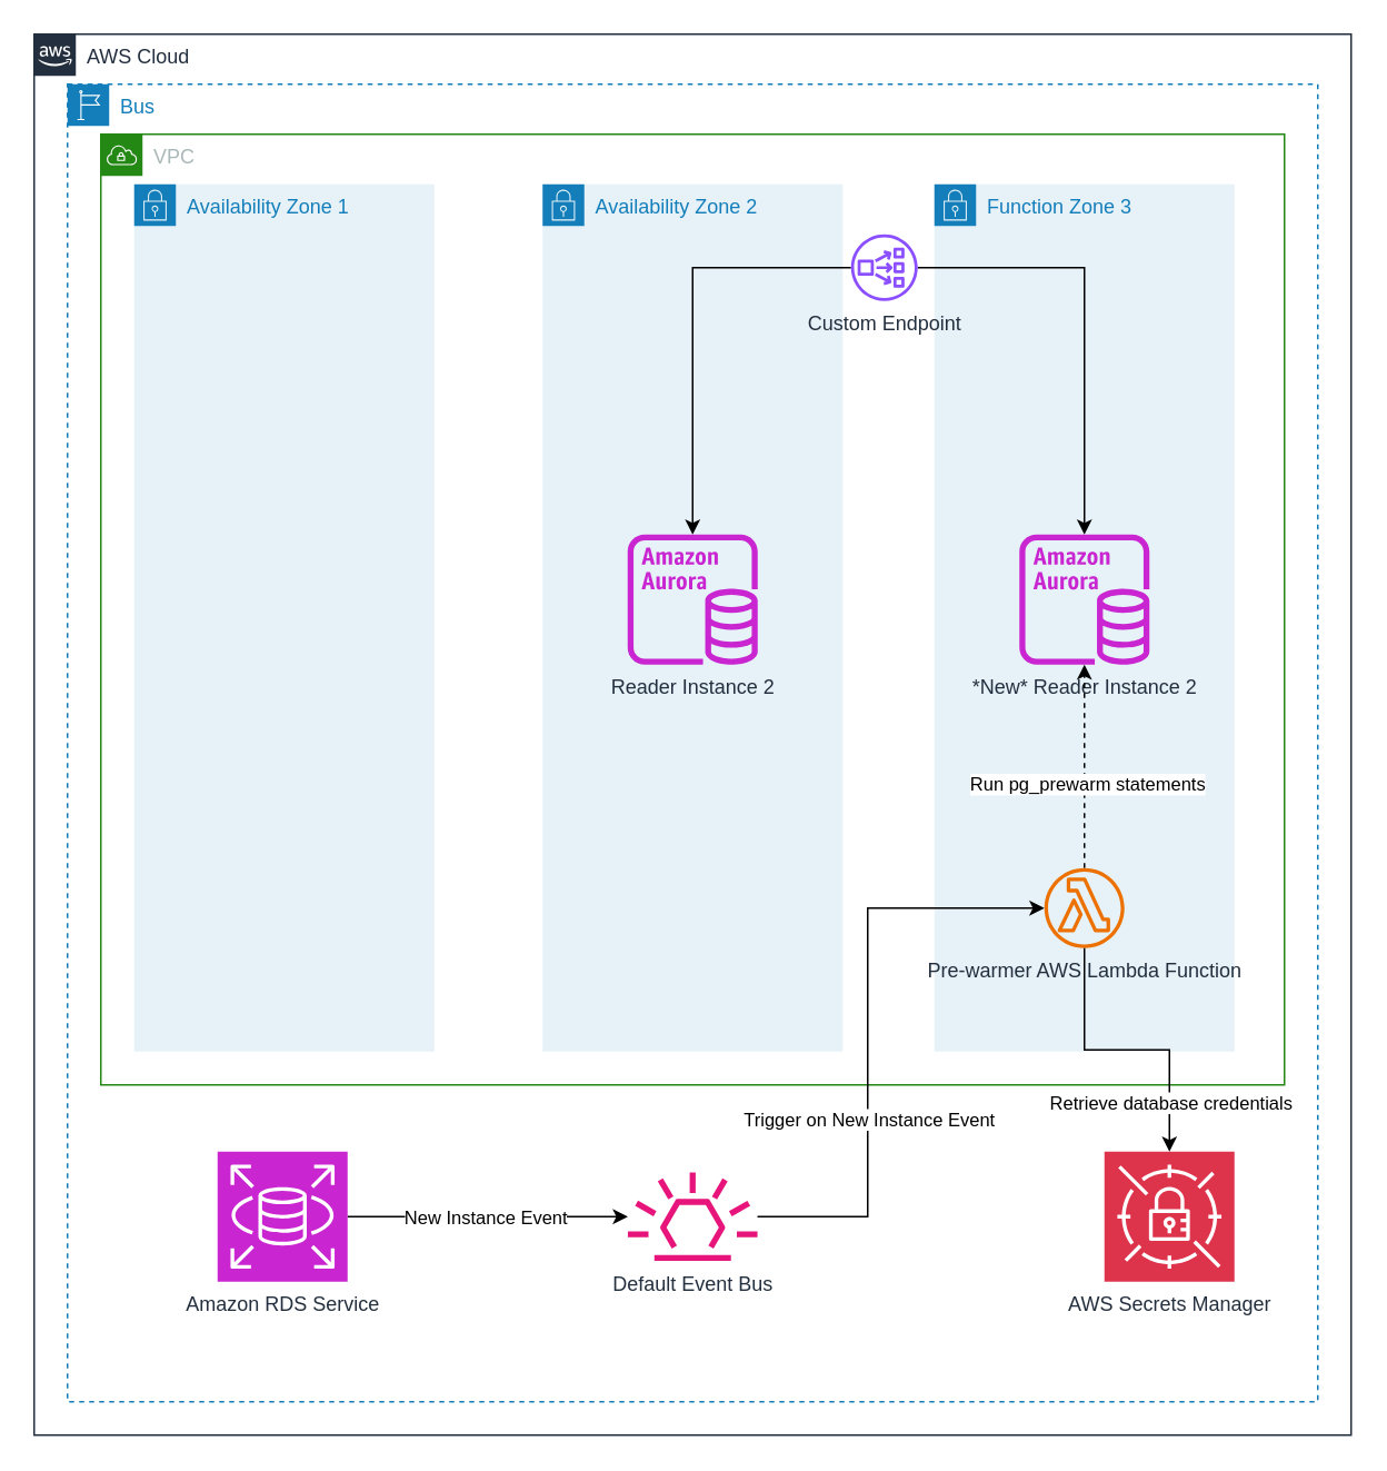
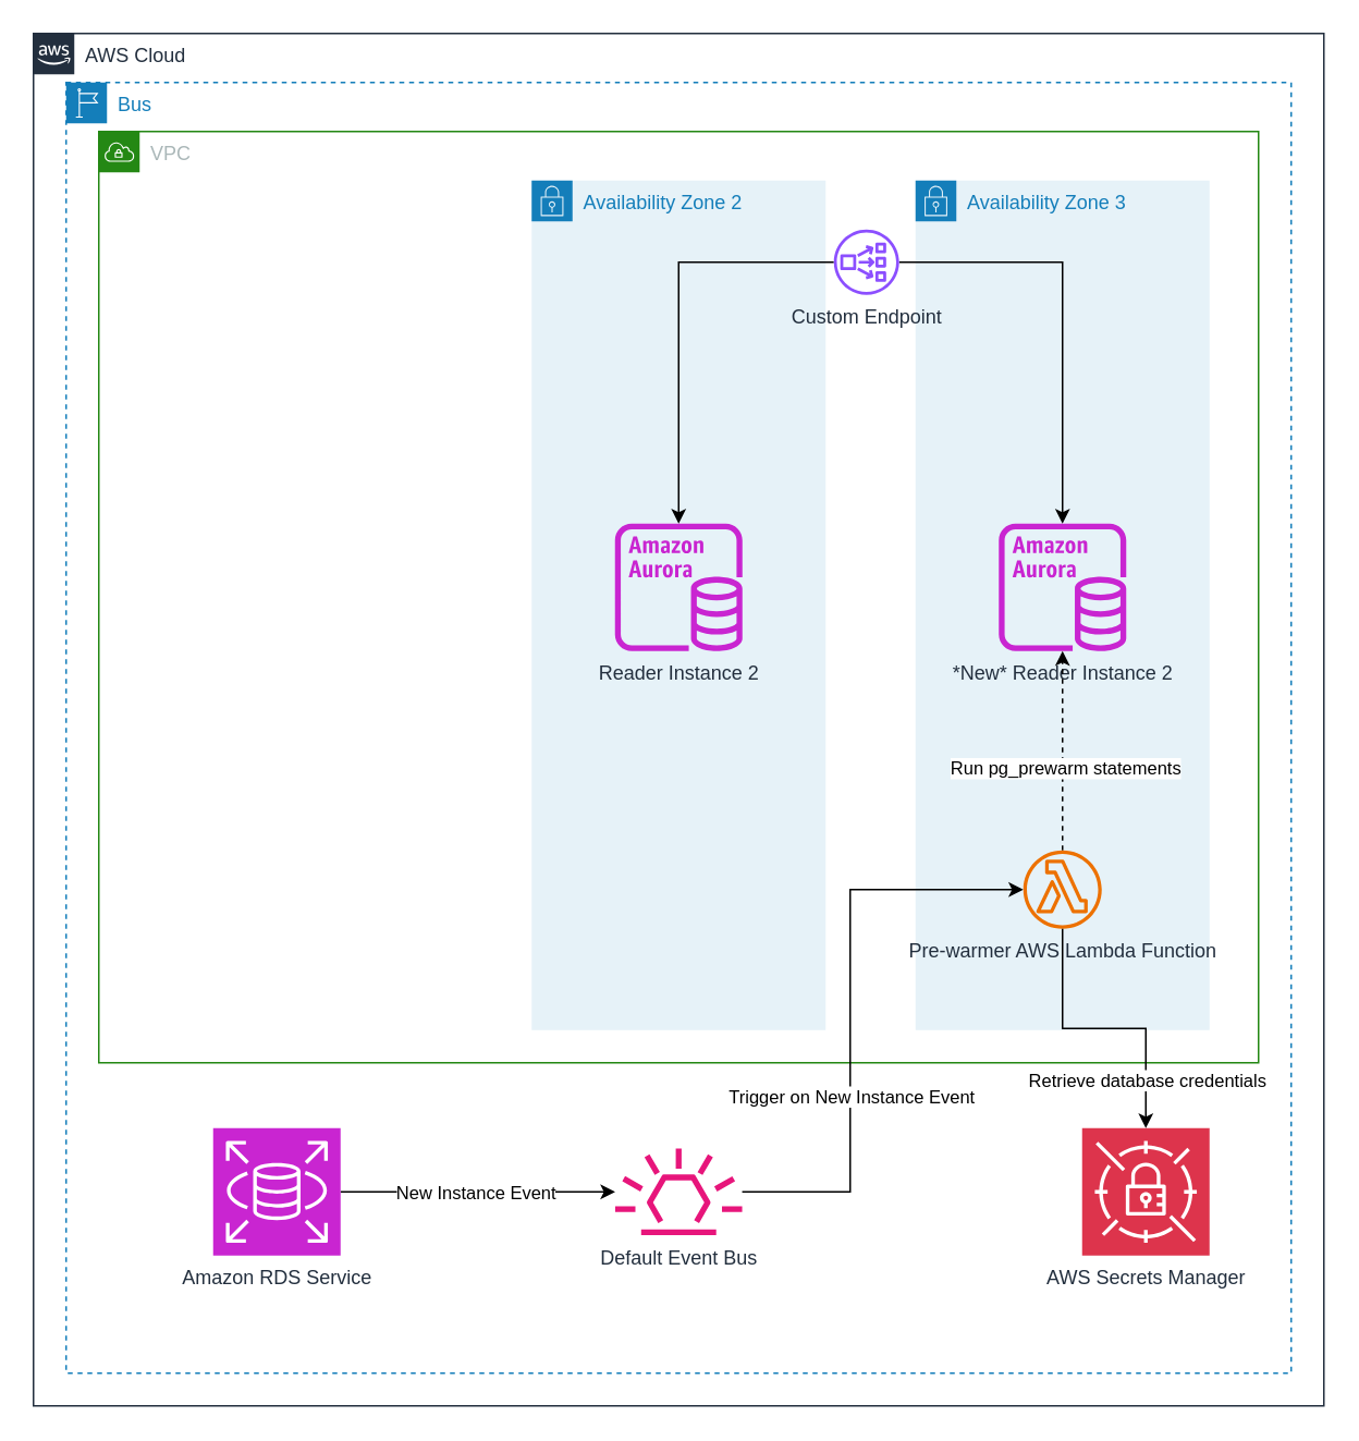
- <mxCell id="6" value="Function Zone 3" style="points=[[0,0],[0.25,0],[0.5,0],[0.75,0],[1,0],[1,0.25],[1,0.5],[1,0.75],[1,1],[0.75,1],[0.5,1],[0.25,1],[0,1],[0,0.75],[0,0.5],[0,0.25]];outlineConnect=0;gradientColor=none;html=1;whiteSpace=wrap;fontSize=12;fontStyle=0;container=1;pointerEvents=0;collapsible=0;recursiveResize=0;shape=mxgraph.aws4.group;grIcon=mxgraph.aws4.group_security_group;grStroke=0;strokeColor=#147EBA;fillColor=#E6F2F8;verticalAlign=top;align=left;spacingLeft=30;fontColor=#147EBA;dashed=0;" vertex="1" parent="4"><mxGeometry x="500" y="30" width="180" height="520" as="geometry" /></mxCell>
+ <mxCell id="6" value="Availability Zone 3" style="points=[[0,0],[0.25,0],[0.5,0],[0.75,0],[1,0],[1,0.25],[1,0.5],[1,0.75],[1,1],[0.75,1],[0.5,1],[0.25,1],[0,1],[0,0.75],[0,0.5],[0,0.25]];outlineConnect=0;gradientColor=none;html=1;whiteSpace=wrap;fontSize=12;fontStyle=0;container=1;pointerEvents=0;collapsible=0;recursiveResize=0;shape=mxgraph.aws4.group;grIcon=mxgraph.aws4.group_security_group;grStroke=0;strokeColor=#147EBA;fillColor=#E6F2F8;verticalAlign=top;align=left;spacingLeft=30;fontColor=#147EBA;dashed=0;" vertex="1" parent="4"><mxGeometry x="500" y="30" width="180" height="520" as="geometry" /></mxCell>
- <mxCell id="5" value="Availability Zone 1" style="points=[[0,0],[0.25,0],[0.5,0],[0.75,0],[1,0],[1,0.25],[1,0.5],[1,0.75],[1,1],[0.75,1],[0.5,1],[0.25,1],[0,1],[0,0.75],[0,0.5],[0,0.25]];outlineConnect=0;gradientColor=none;html=1;whiteSpace=wrap;fontSize=12;fontStyle=0;container=1;pointerEvents=0;collapsible=0;recursiveResize=0;shape=mxgraph.aws4.group;grIcon=mxgraph.aws4.group_security_group;grStroke=0;strokeColor=#147EBA;fillColor=#E6F2F8;verticalAlign=top;align=left;spacingLeft=30;fontColor=#147EBA;dashed=0;" vertex="1" parent="4"><mxGeometry x="20" y="30" width="180" height="520" as="geometry" /></mxCell>
